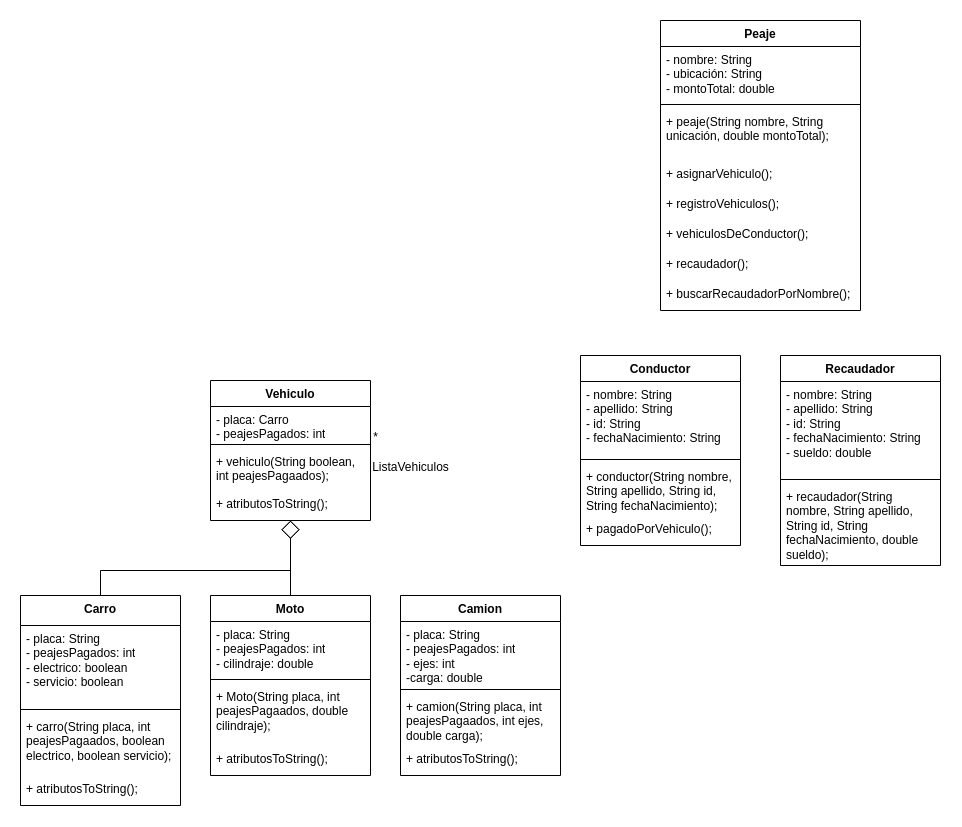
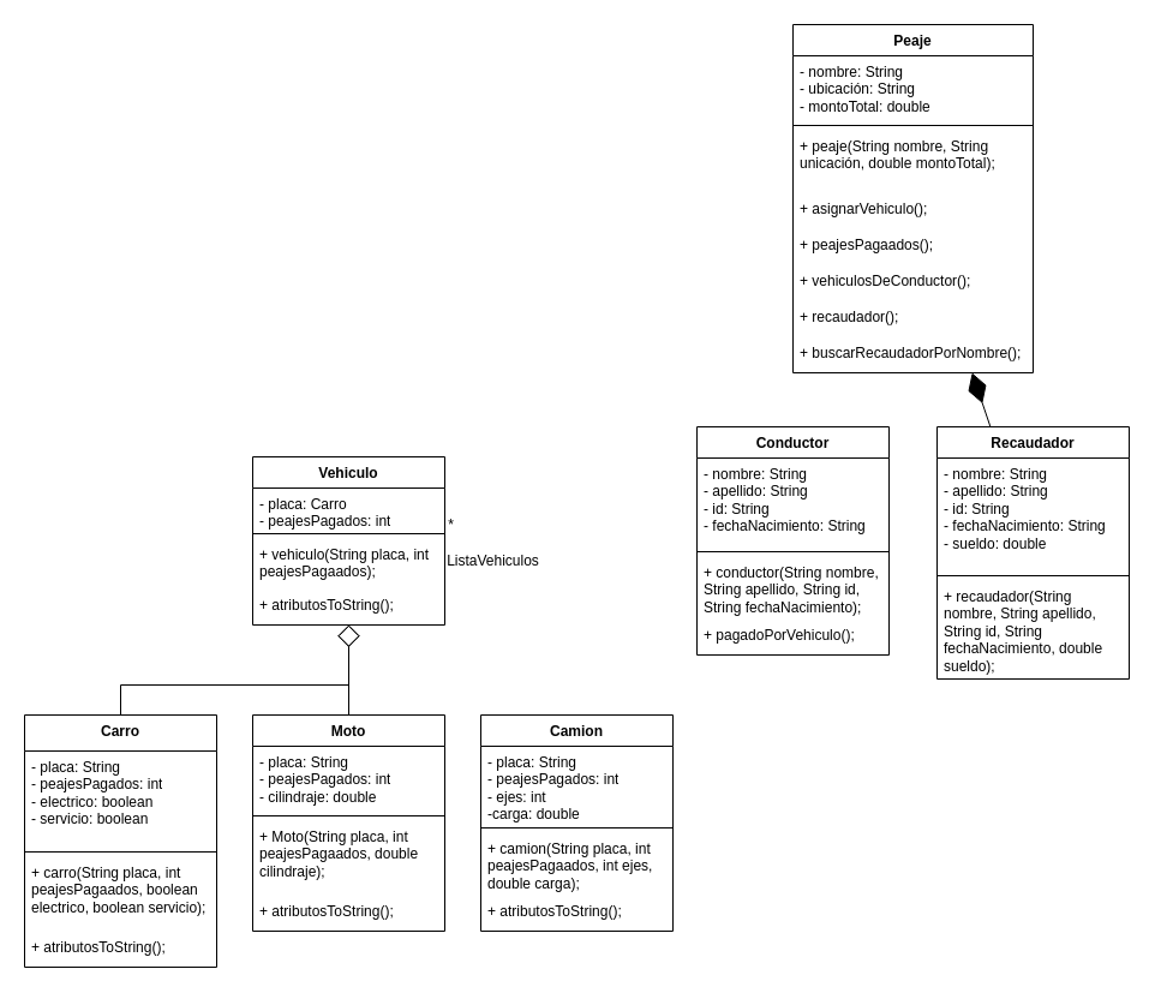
- <mxCell id="7" value="+ registroVehiculos();" style="text;strokeColor=none;fillColor=none;align=left;verticalAlign=top;spacingLeft=4;spacingRight=4;overflow=hidden;rotatable=0;points=[[0,0.5],[1,0.5]];portConstraint=eastwest;whiteSpace=wrap;html=1;" parent="2" vertex="1"><mxGeometry y="170" width="200" height="30" as="geometry" /></mxCell>
+ <mxCell id="7" value="+ peajesPagaados();" style="text;strokeColor=none;fillColor=none;align=left;verticalAlign=top;spacingLeft=4;spacingRight=4;overflow=hidden;rotatable=0;points=[[0,0.5],[1,0.5]];portConstraint=eastwest;whiteSpace=wrap;html=1;" parent="2" vertex="1"><mxGeometry y="170" width="200" height="30" as="geometry" /></mxCell>
+ <mxCell id="42" value="" style="endArrow=diamondThin;endFill=1;endSize=24;html=1;rounded=0;" parent="1" source="16" target="2" edge="1"><mxGeometry width="160" relative="1" as="geometry"><mxPoint x="580" y="340" as="sourcePoint" /><mxPoint x="790" y="340" as="targetPoint" /><Array as="points" /></mxGeometry></mxCell>
- <mxCell id="14" value="+ vehiculo(String boolean, int peajesPagaados);" style="text;strokeColor=none;fillColor=none;align=left;verticalAlign=top;spacingLeft=4;spacingRight=4;overflow=hidden;rotatable=0;points=[[0,0.5],[1,0.5]];portConstraint=eastwest;whiteSpace=wrap;html=1;" parent="11" vertex="1"><mxGeometry y="68" width="160" height="42" as="geometry" /></mxCell>
+ <mxCell id="14" value="+ vehiculo(String placa, int peajesPagaados);" style="text;strokeColor=none;fillColor=none;align=left;verticalAlign=top;spacingLeft=4;spacingRight=4;overflow=hidden;rotatable=0;points=[[0,0.5],[1,0.5]];portConstraint=eastwest;whiteSpace=wrap;html=1;" parent="11" vertex="1"><mxGeometry y="68" width="160" height="42" as="geometry" /></mxCell>
